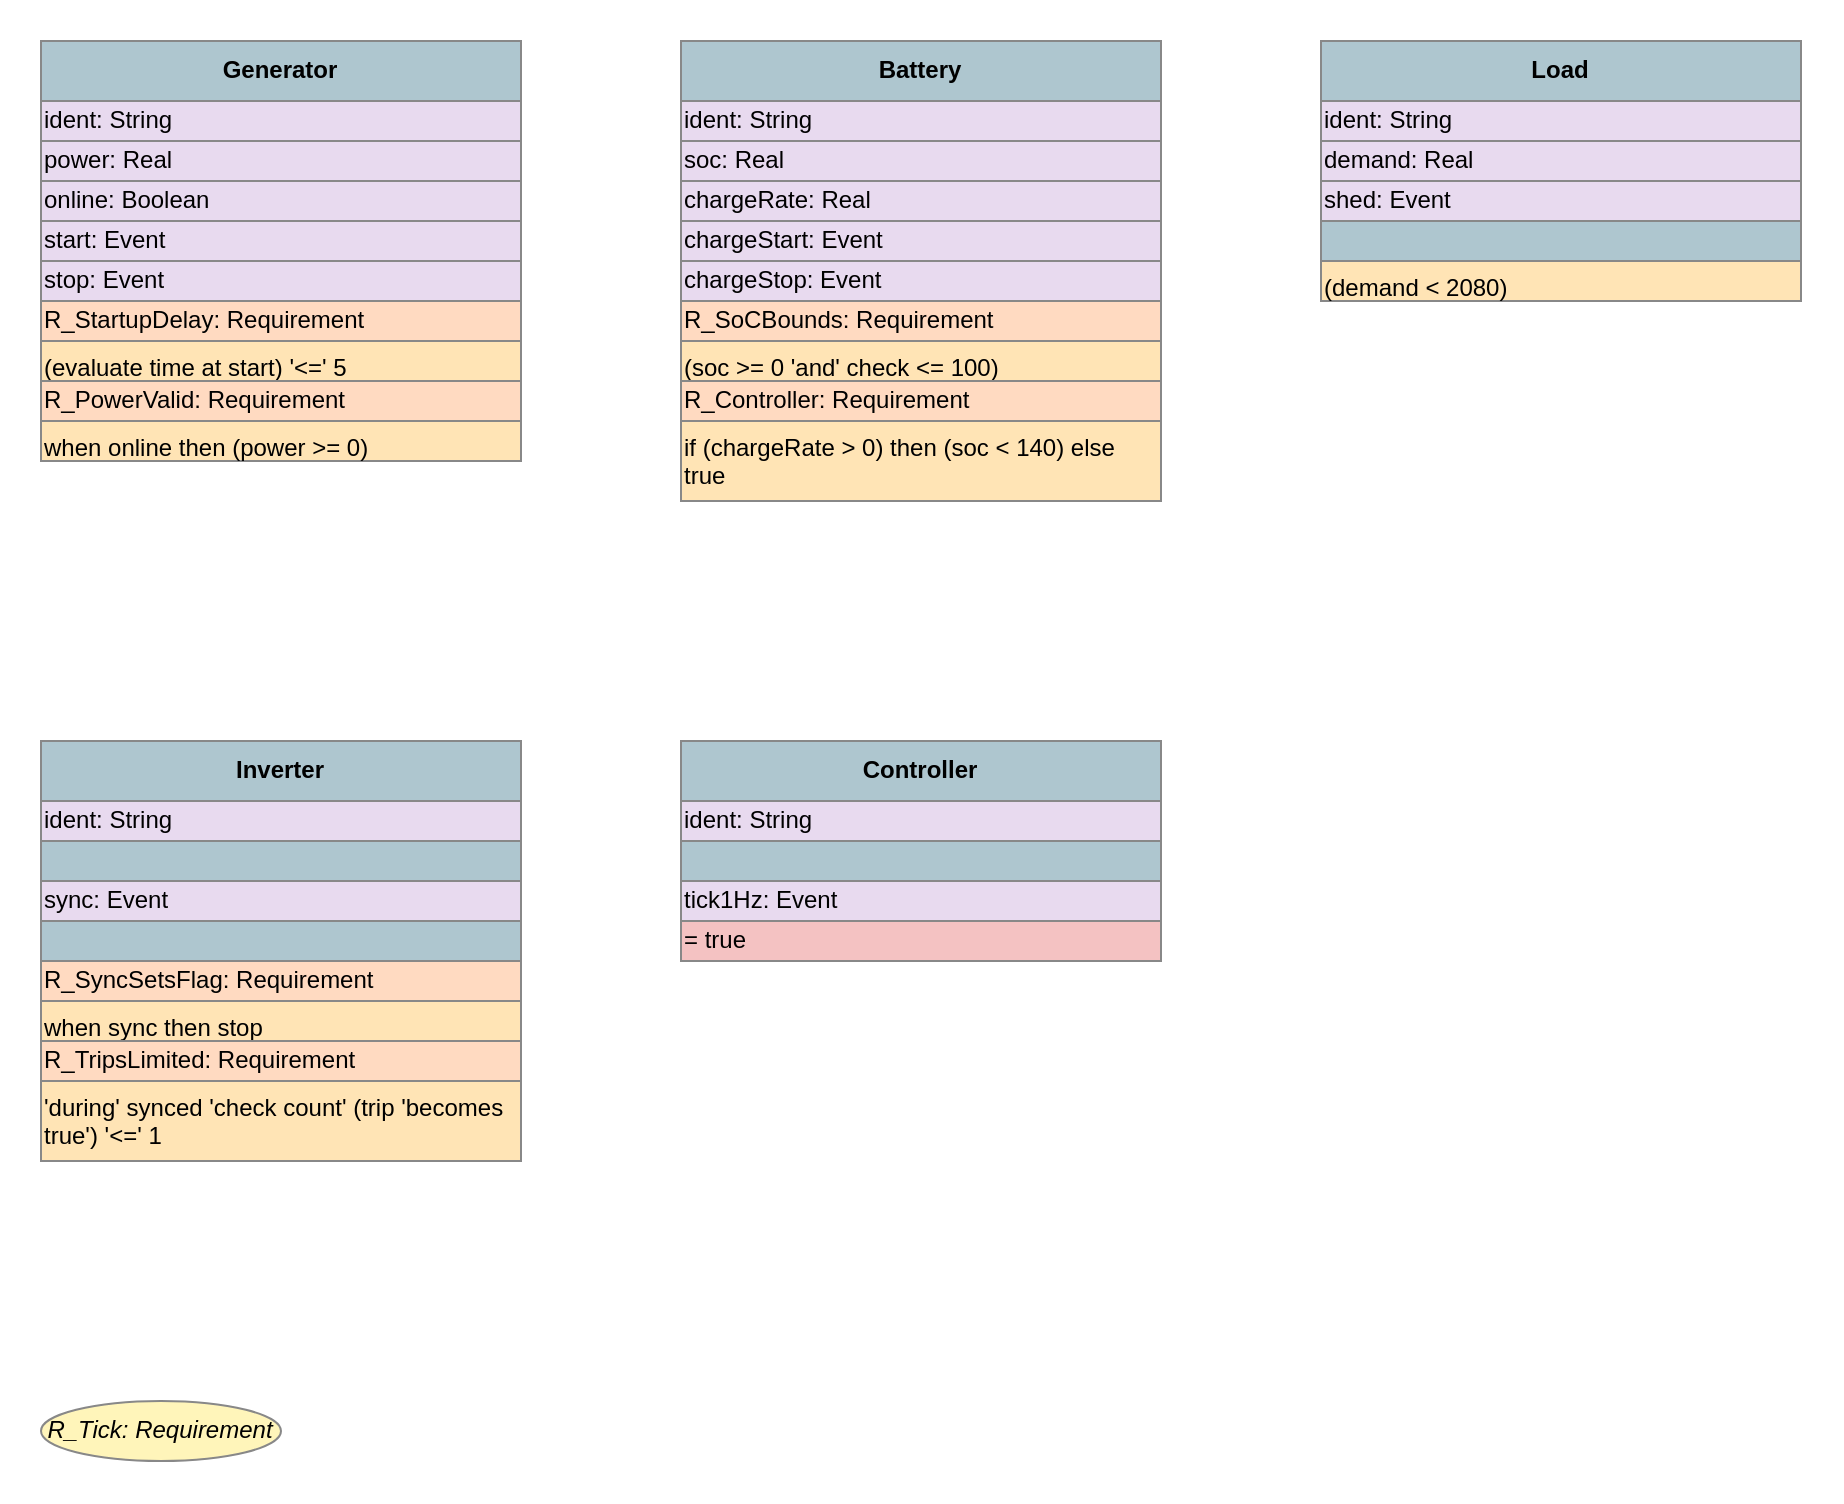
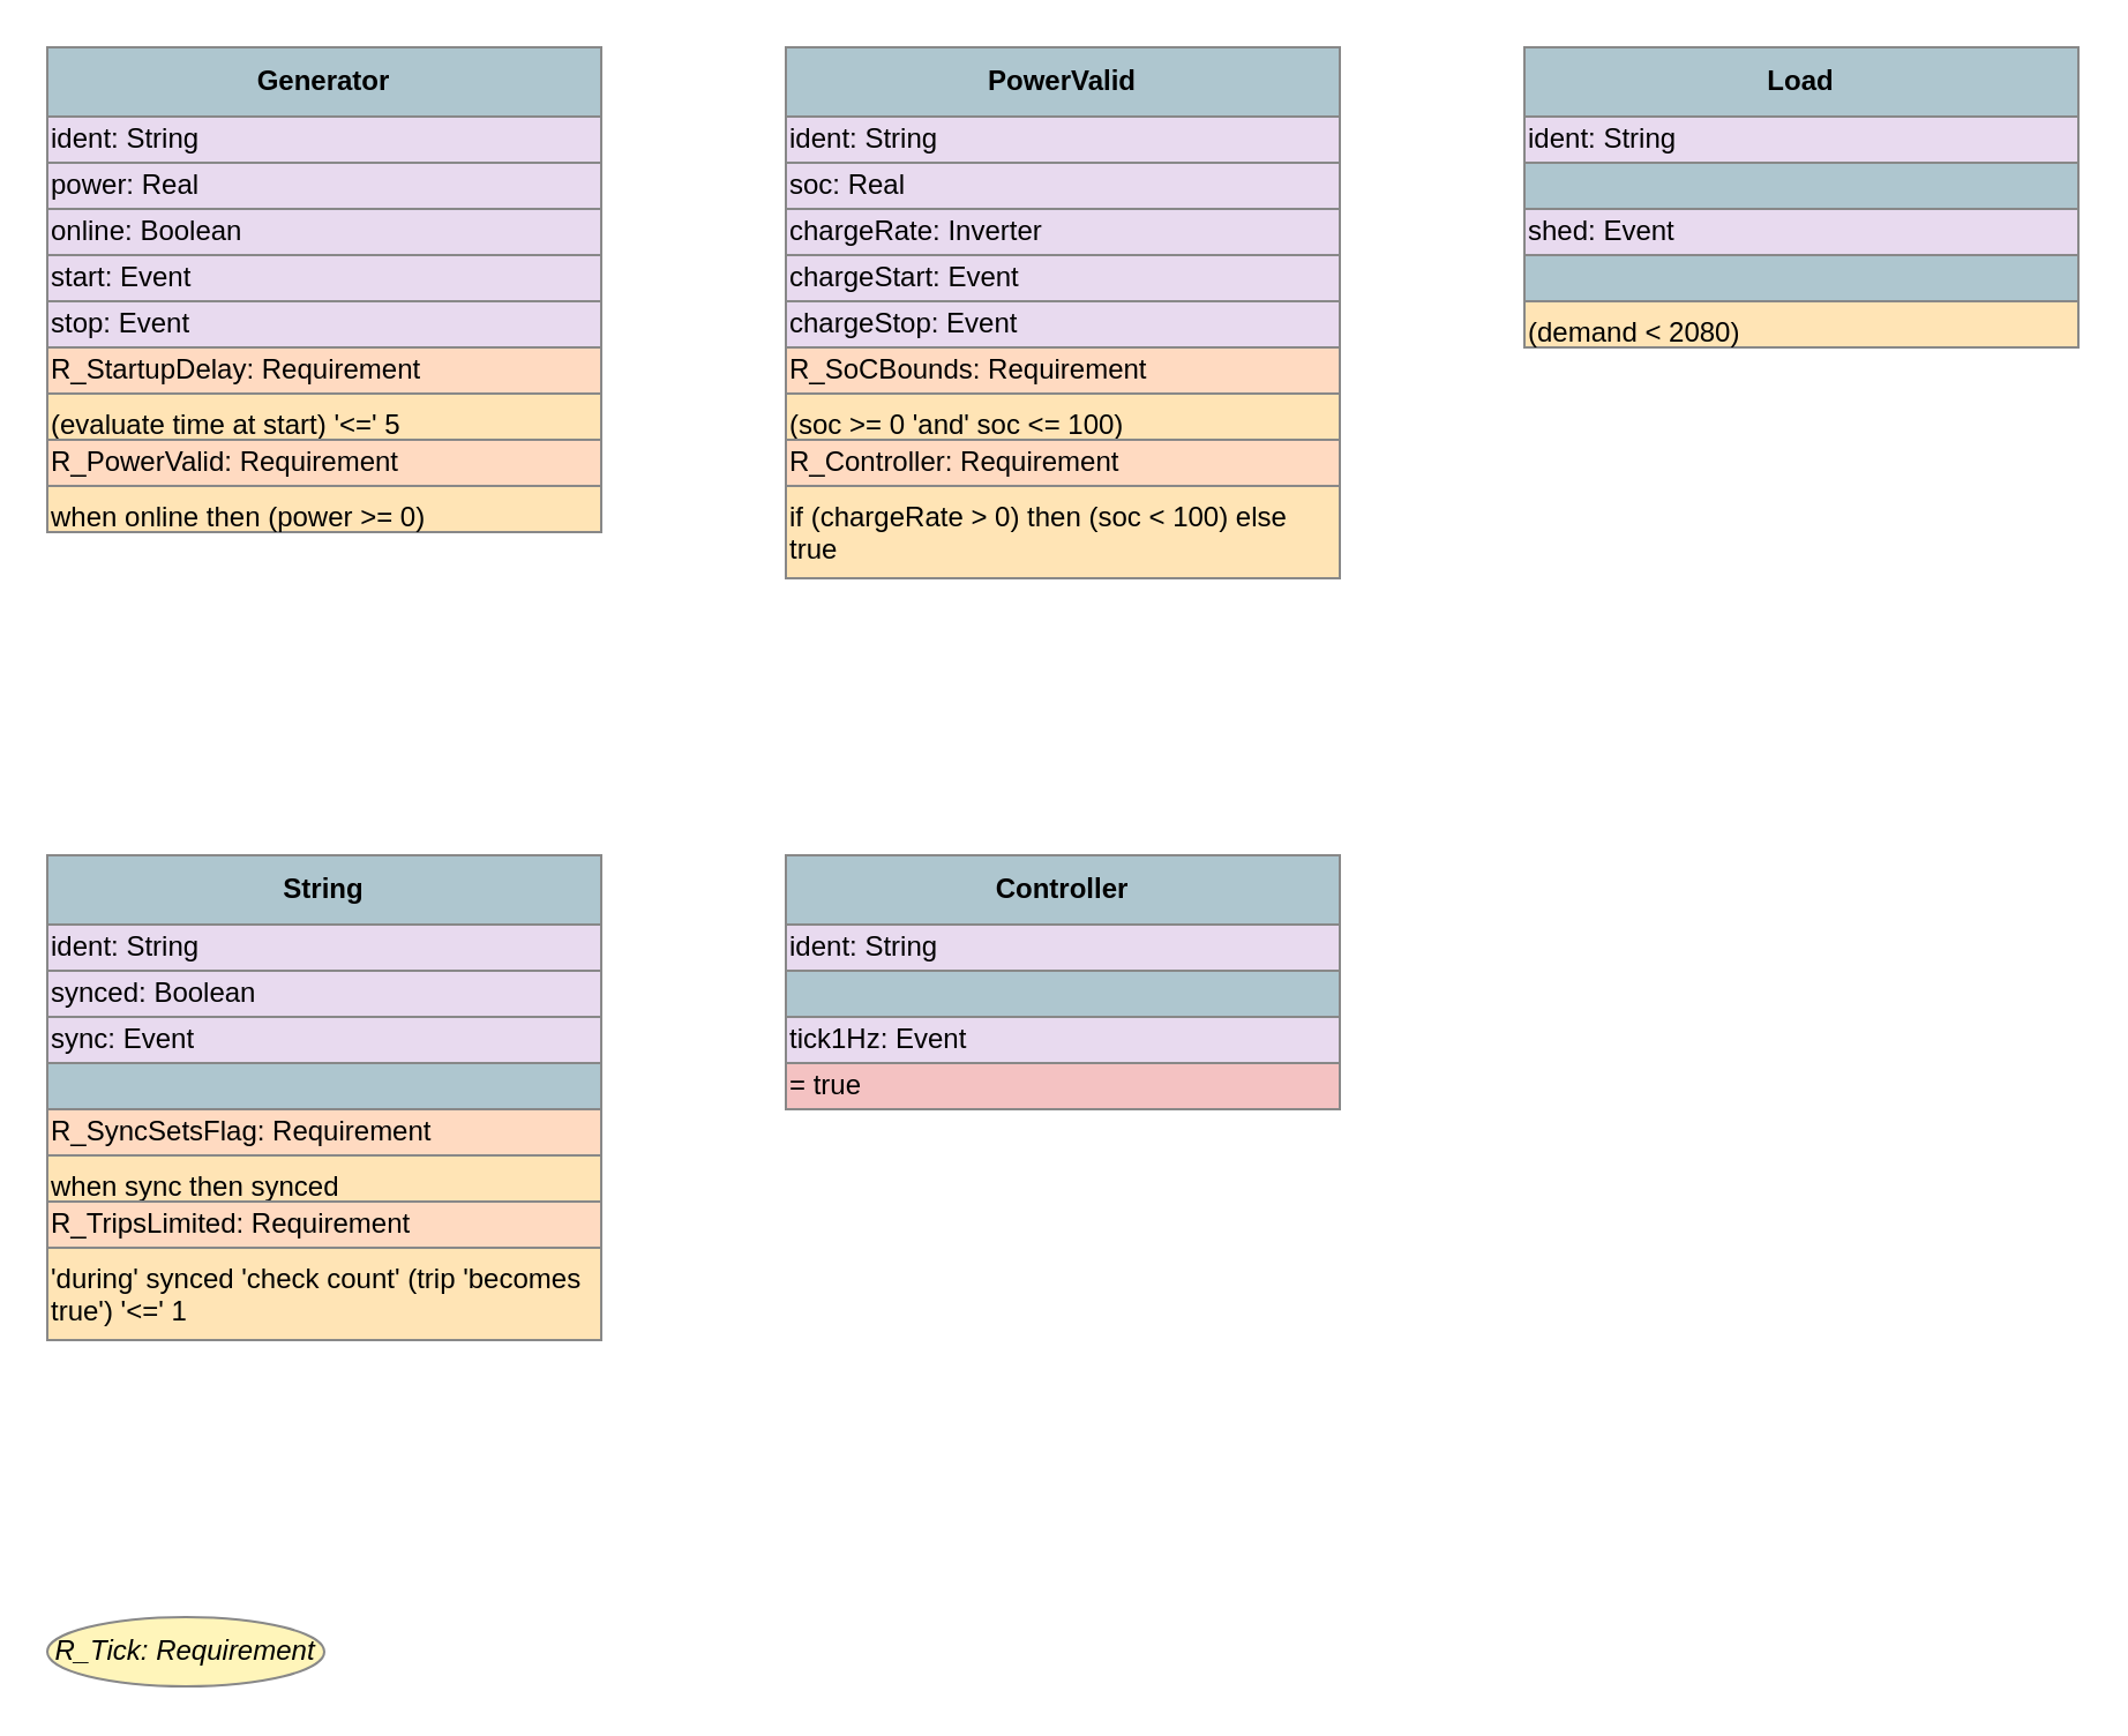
- <mxCell id="14" value="&lt;b&gt;Battery&lt;/b&gt;" style="text;html=1;whiteSpace=wrap;verticalAlign=middle;align=center;fillColor=#AEC6CF;strokeColor=#888888;" vertex="1" parent="13"><mxGeometry y="0" width="240" height="30" as="geometry" /></mxCell>
+ <mxCell id="14" value="&lt;b&gt;PowerValid&lt;/b&gt;" style="text;html=1;whiteSpace=wrap;verticalAlign=middle;align=center;fillColor=#AEC6CF;strokeColor=#888888;" vertex="1" parent="13"><mxGeometry y="0" width="240" height="30" as="geometry" /></mxCell>
- <mxCell id="27" value="demand: Real" style="text;html=1;whiteSpace=wrap;verticalAlign=middle;align=left;fillColor=#E8DAEF;strokeColor=#888888;" vertex="1" parent="24"><mxGeometry y="50" width="240" height="20" as="geometry" /></mxCell>
- <mxCell id="17" value="chargeRate: Real" style="text;html=1;whiteSpace=wrap;verticalAlign=middle;align=left;fillColor=#E8DAEF;strokeColor=#888888;" vertex="1" parent="13"><mxGeometry y="70" width="240" height="20" as="geometry" /></mxCell>
+ <mxCell id="17" value="chargeRate: Inverter" style="text;html=1;whiteSpace=wrap;verticalAlign=middle;align=left;fillColor=#E8DAEF;strokeColor=#888888;" vertex="1" parent="13"><mxGeometry y="70" width="240" height="20" as="geometry" /></mxCell>
- <mxCell id="21" value="(soc &gt;= 0 'and' check &lt;= 100)" style="text;html=1;whiteSpace=wrap;verticalAlign=top;align=left;fillColor=#FFE4B5;strokeColor=#888888;" vertex="1" parent="13"><mxGeometry y="150" width="240" height="20" as="geometry" /></mxCell>
+ <mxCell id="21" value="(soc &gt;= 0 'and' soc &lt;= 100)" style="text;html=1;whiteSpace=wrap;verticalAlign=top;align=left;fillColor=#FFE4B5;strokeColor=#888888;" vertex="1" parent="13"><mxGeometry y="150" width="240" height="20" as="geometry" /></mxCell>
- <mxCell id="23" value="if (chargeRate &gt; 0) then (soc &lt; 140) else true" style="text;html=1;whiteSpace=wrap;verticalAlign=top;align=left;fillColor=#FFE4B5;strokeColor=#888888;" vertex="1" parent="13"><mxGeometry y="190" width="240" height="40" as="geometry" /></mxCell>
+ <mxCell id="23" value="if (chargeRate &gt; 0) then (soc &lt; 100) else true" style="text;html=1;whiteSpace=wrap;verticalAlign=top;align=left;fillColor=#FFE4B5;strokeColor=#888888;" vertex="1" parent="13"><mxGeometry y="190" width="240" height="40" as="geometry" /></mxCell>
- <mxCell id="31" value="&lt;b&gt;Inverter&lt;/b&gt;" style="text;html=1;whiteSpace=wrap;verticalAlign=middle;align=center;fillColor=#AEC6CF;strokeColor=#888888;" vertex="1" parent="30"><mxGeometry y="0" width="240" height="30" as="geometry" /></mxCell>
+ <mxCell id="31" value="&lt;b&gt;String&lt;/b&gt;" style="text;html=1;whiteSpace=wrap;verticalAlign=middle;align=center;fillColor=#AEC6CF;strokeColor=#888888;" vertex="1" parent="30"><mxGeometry y="0" width="240" height="30" as="geometry" /></mxCell>
+ <mxCell id="33" value="synced: Boolean" style="text;html=1;whiteSpace=wrap;verticalAlign=middle;align=left;fillColor=#E8DAEF;strokeColor=#888888;" vertex="1" parent="30"><mxGeometry y="50" width="240" height="20" as="geometry" /></mxCell>
- <mxCell id="36" value="when sync then stop" style="text;html=1;whiteSpace=wrap;verticalAlign=top;align=left;fillColor=#FFE4B5;strokeColor=#888888;" vertex="1" parent="30"><mxGeometry y="130" width="240" height="20" as="geometry" /></mxCell>
+ <mxCell id="36" value="when sync then synced" style="text;html=1;whiteSpace=wrap;verticalAlign=top;align=left;fillColor=#FFE4B5;strokeColor=#888888;" vertex="1" parent="30"><mxGeometry y="130" width="240" height="20" as="geometry" /></mxCell>
